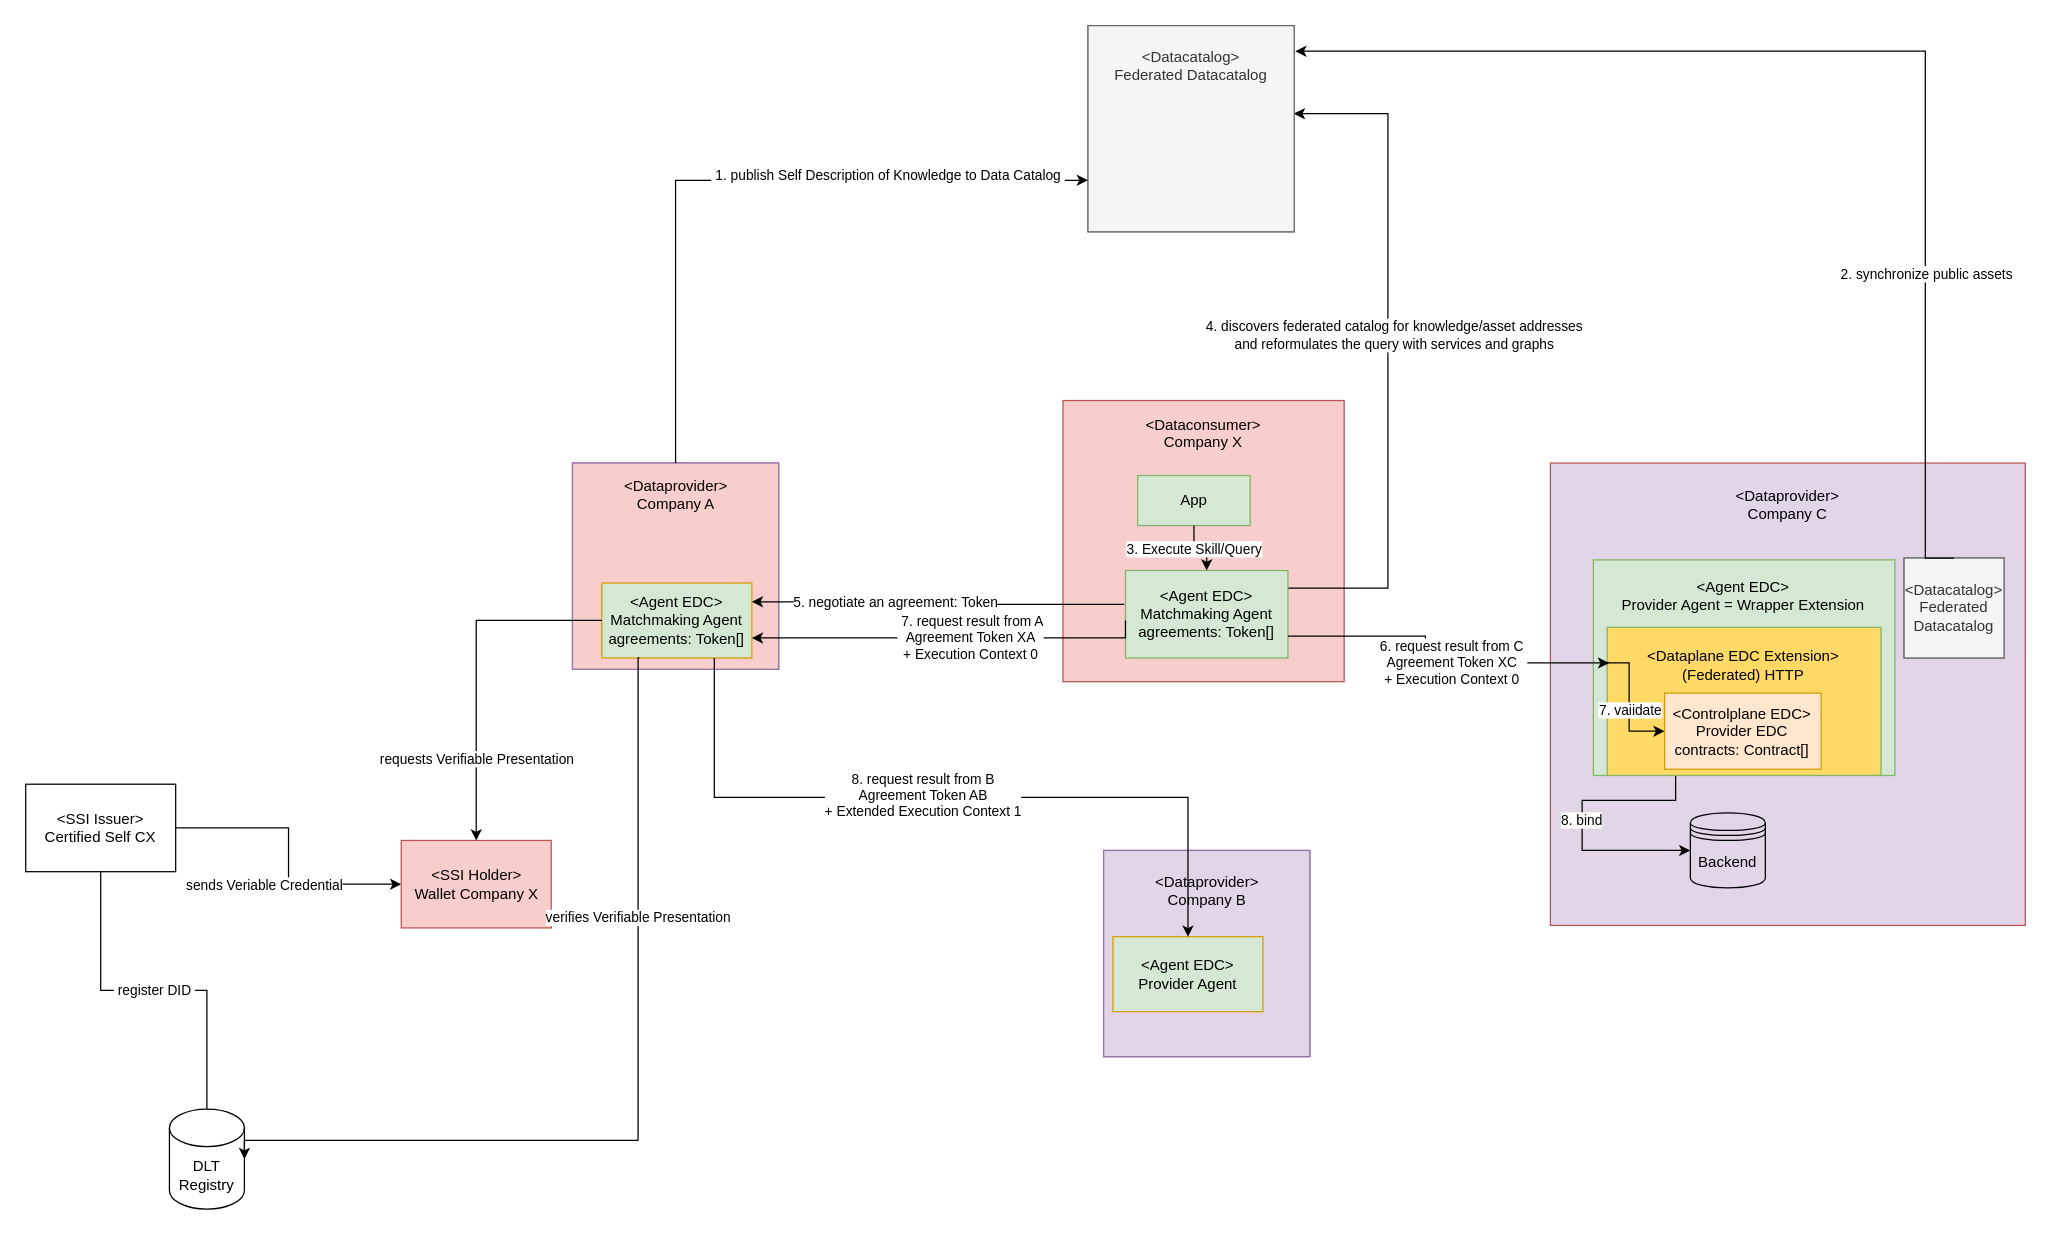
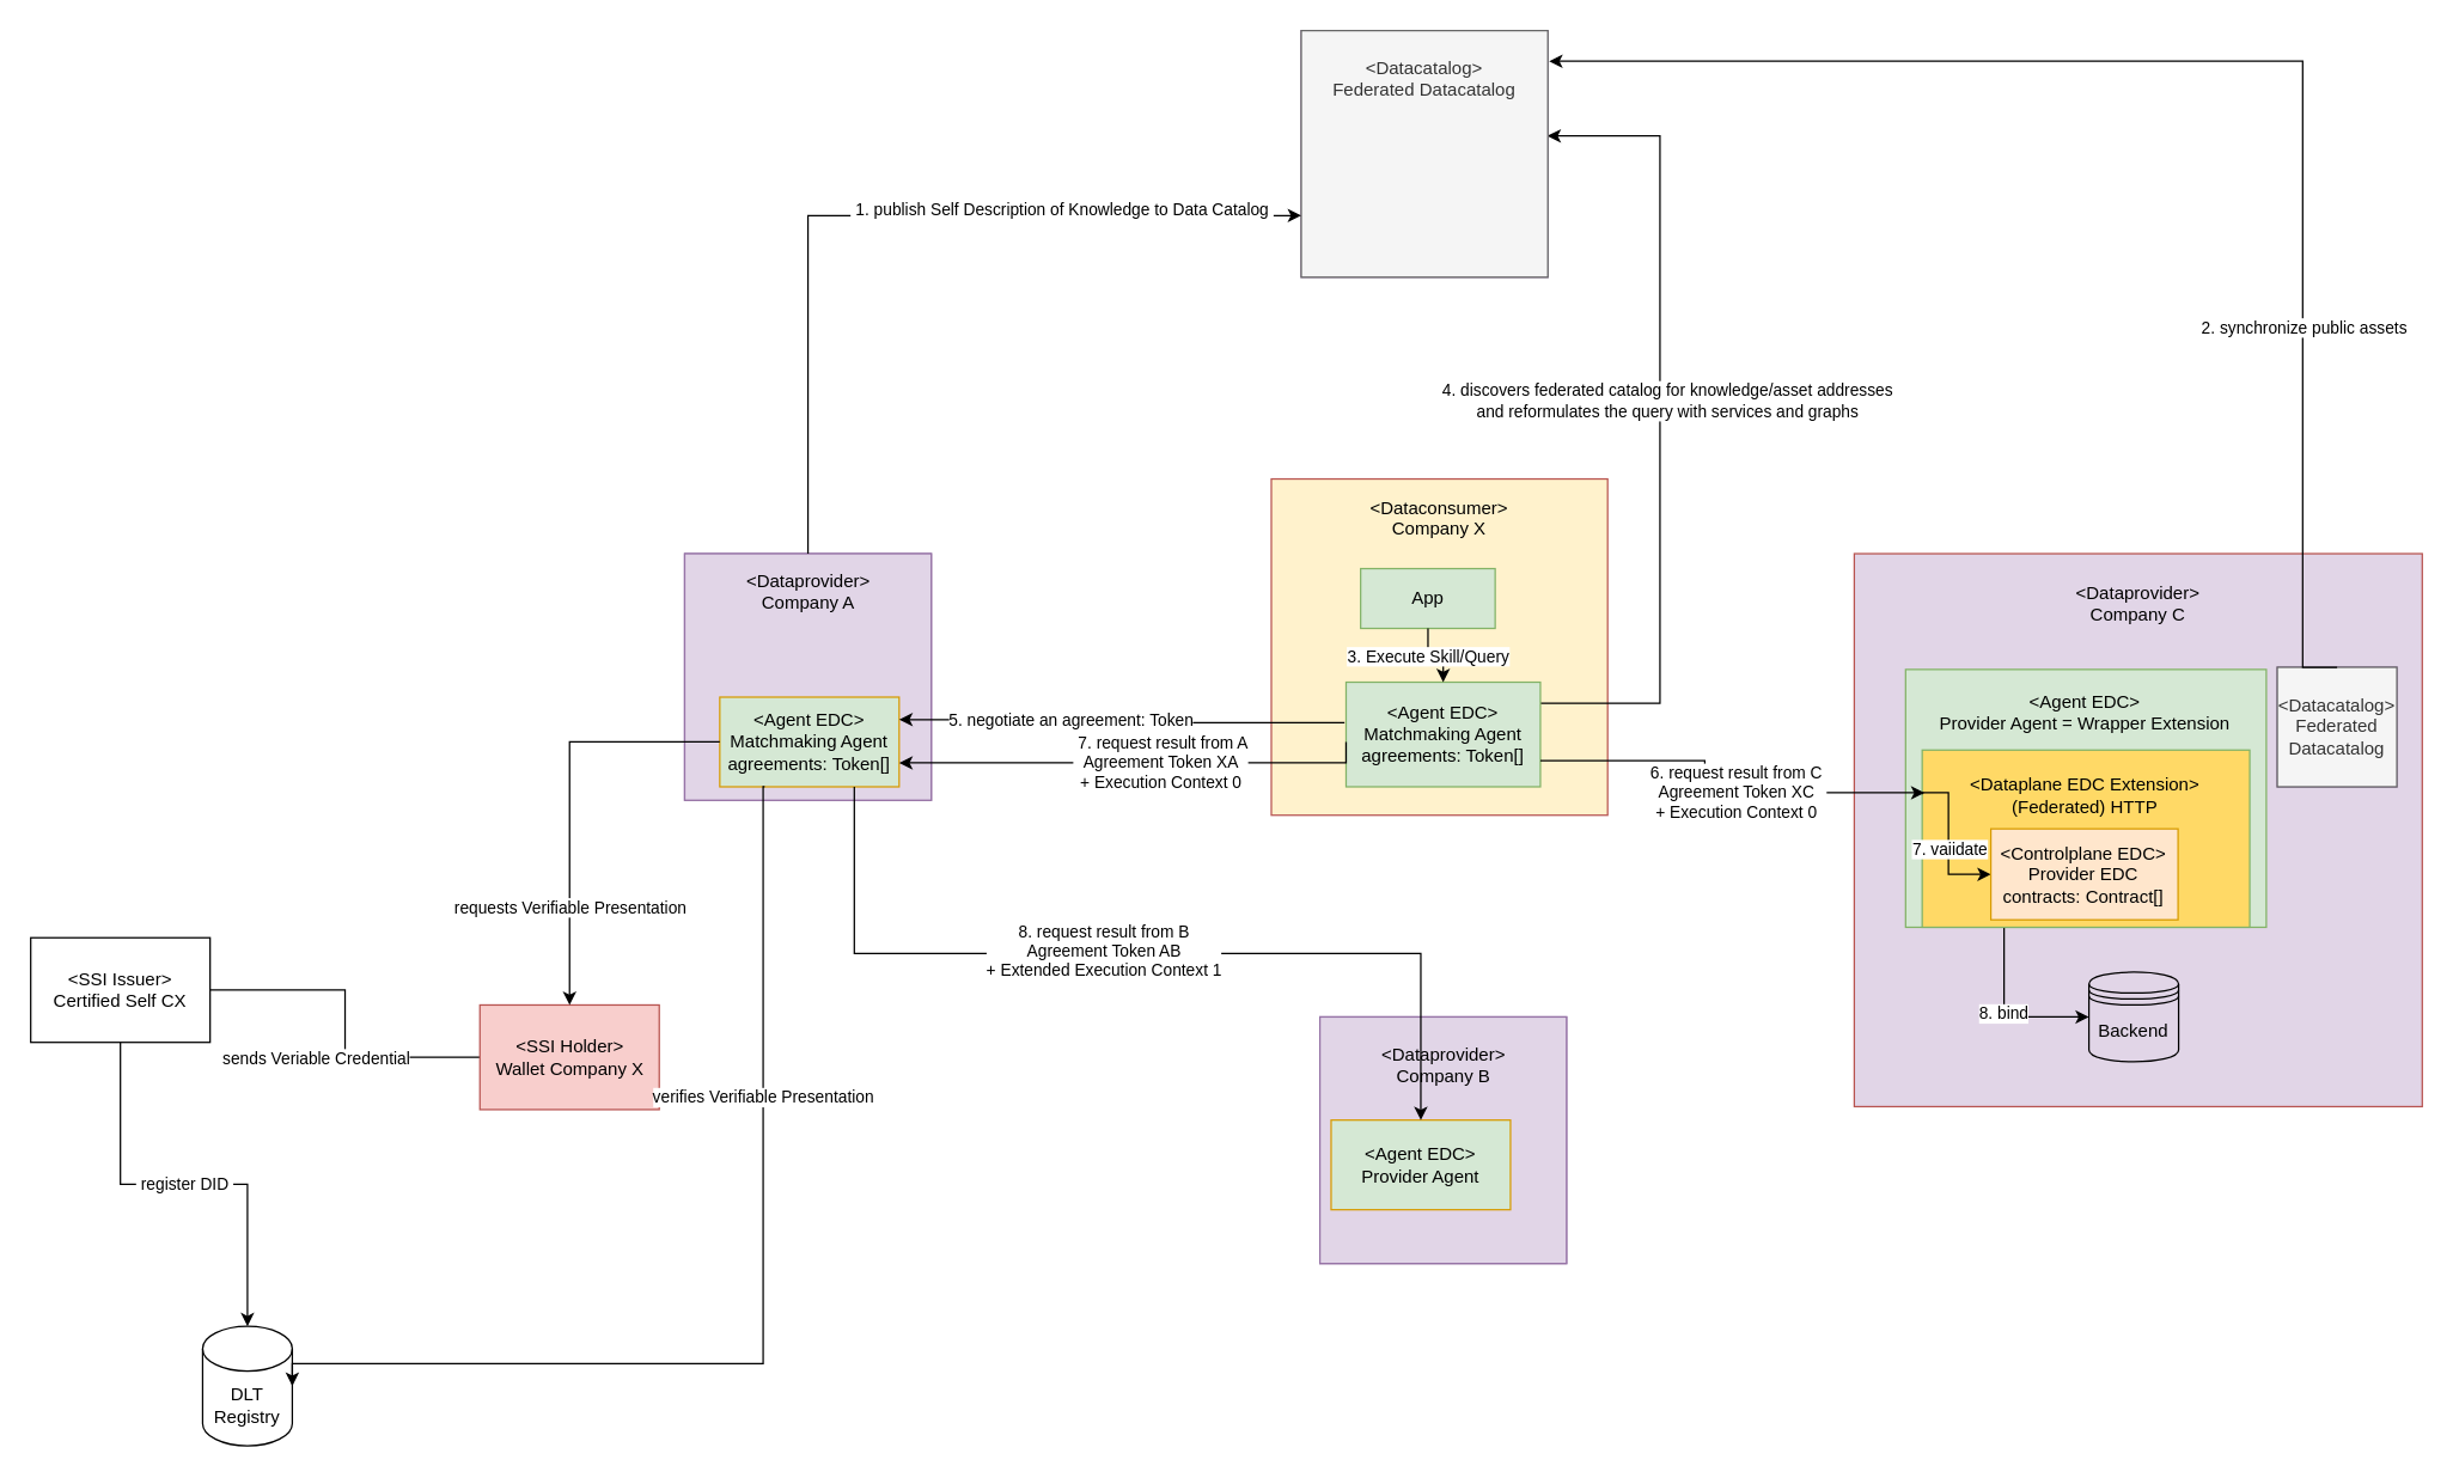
- <mxCell id="17" value="&amp;lt;Dataconsumer&amp;gt;&lt;br&gt;Company X&lt;br&gt;&lt;br&gt;&lt;br&gt;&lt;br&gt;&lt;br&gt;&lt;br&gt;&lt;br&gt;&lt;br&gt;&lt;br&gt;&lt;br&gt;&lt;br&gt;&lt;br&gt;&lt;br&gt;" style="whiteSpace=wrap;html=1;aspect=fixed;fillColor=#f8cecc;strokeColor=#b85450;" vertex="1" parent="16"><mxGeometry width="225.0" height="225.0" as="geometry" /></mxCell>
+ <mxCell id="17" value="&amp;lt;Dataconsumer&amp;gt;&lt;br&gt;Company X&lt;br&gt;&lt;br&gt;&lt;br&gt;&lt;br&gt;&lt;br&gt;&lt;br&gt;&lt;br&gt;&lt;br&gt;&lt;br&gt;&lt;br&gt;&lt;br&gt;&lt;br&gt;&lt;br&gt;" style="whiteSpace=wrap;html=1;aspect=fixed;fillColor=#fff2cc;strokeColor=#b85450;" vertex="1" parent="16"><mxGeometry width="225.0" height="225.0" as="geometry" /></mxCell>
- <mxCell id="3" value="&amp;lt;Dataprovider&amp;gt;&lt;br&gt;Company A&lt;br&gt;&lt;br&gt;&lt;br&gt;&lt;br&gt;&lt;br&gt;&lt;br&gt;&lt;br&gt;&lt;br&gt;&lt;br&gt;" style="whiteSpace=wrap;html=1;aspect=fixed;fillColor=#f8cecc;strokeColor=#9673a6;" vertex="1" parent="2"><mxGeometry width="165" height="165" as="geometry" /></mxCell>
+ <mxCell id="3" value="&amp;lt;Dataprovider&amp;gt;&lt;br&gt;Company A&lt;br&gt;&lt;br&gt;&lt;br&gt;&lt;br&gt;&lt;br&gt;&lt;br&gt;&lt;br&gt;&lt;br&gt;&lt;br&gt;" style="whiteSpace=wrap;html=1;aspect=fixed;fillColor=#e1d5e7;strokeColor=#9673a6;" vertex="1" parent="2"><mxGeometry width="165" height="165" as="geometry" /></mxCell>
- <mxCell id="15" value="Backend" style="shape=datastore;whiteSpace=wrap;html=1;fillColor=none;" vertex="1" parent="5"><mxGeometry x="112" y="280" width="60" height="60" as="geometry" /></mxCell>
+ <mxCell id="15" value="Backend" style="shape=datastore;whiteSpace=wrap;html=1;fillColor=none;" vertex="1" parent="5"><mxGeometry x="157" y="280" width="60" height="60" as="geometry" /></mxCell>
- <mxCell id="36" style="edgeStyle=orthogonalEdgeStyle;rounded=0;orthogonalLoop=1;jettySize=auto;html=1;" edge="1" parent="1" source="38" target="40"><mxGeometry relative="1" as="geometry" /></mxCell>
+ <mxCell id="36" style="edgeStyle=orthogonalEdgeStyle;rounded=0;orthogonalLoop=1;jettySize=auto;html=1;endArrow=none;" edge="1" parent="1" source="38" target="40"><mxGeometry relative="1" as="geometry" /></mxCell>
- <mxCell id="35" value="&amp;nbsp;register DID&amp;nbsp;" style="edgeStyle=orthogonalEdgeStyle;rounded=0;orthogonalLoop=1;jettySize=auto;html=1;endArrow=none;" edge="1" parent="1" source="38" target="39"><mxGeometry relative="1" as="geometry" /></mxCell>
+ <mxCell id="35" value="&amp;nbsp;register DID&amp;nbsp;" style="edgeStyle=orthogonalEdgeStyle;rounded=0;orthogonalLoop=1;jettySize=auto;html=1;" edge="1" parent="1" source="38" target="39"><mxGeometry relative="1" as="geometry" /></mxCell>
